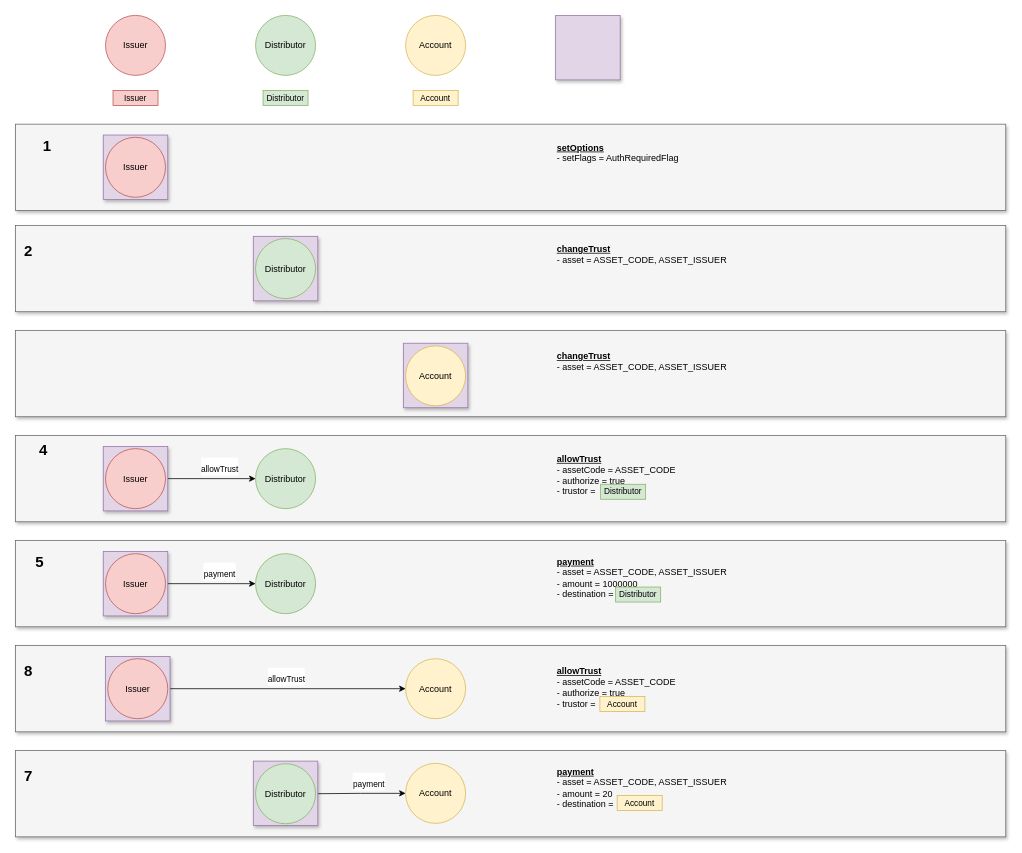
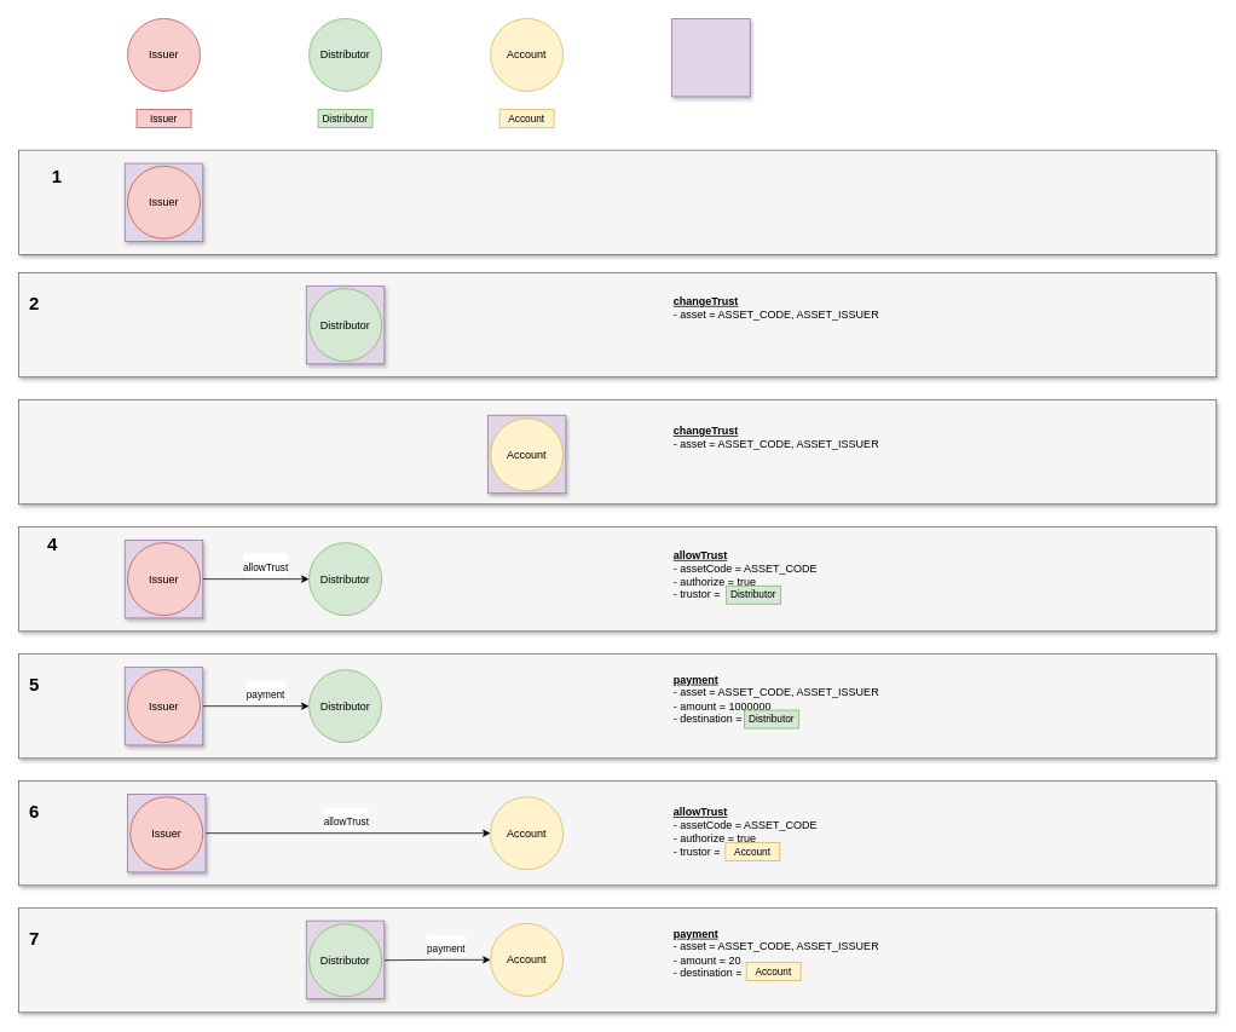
- <mxCell id="6" value="&lt;b&gt;&lt;u&gt;setOptions&lt;/u&gt;&lt;/b&gt;&lt;br&gt;- setFlags = AuthRequiredFlag" style="text;html=1;strokeColor=none;fillColor=none;align=left;verticalAlign=top;whiteSpace=wrap;rounded=0;" vertex="1" parent="1"><mxGeometry x="740" y="182.5" width="590" height="87.5" as="geometry" /></mxCell>
- <mxCell id="25" value="&lt;b&gt;&lt;font style=&quot;font-size: 20px&quot;&gt;5&lt;/font&gt;&lt;/b&gt;" style="text;html=1;strokeColor=none;fillColor=none;align=left;verticalAlign=middle;whiteSpace=wrap;rounded=0;shadow=1;" vertex="1" parent="1"><mxGeometry x="45" y="732.5" width="60" height="30" as="geometry" /></mxCell>
+ <mxCell id="25" value="&lt;b&gt;&lt;font style=&quot;font-size: 20px&quot;&gt;5&lt;/font&gt;&lt;/b&gt;" style="text;html=1;strokeColor=none;fillColor=none;align=left;verticalAlign=middle;whiteSpace=wrap;rounded=0;shadow=1;" vertex="1" parent="1"><mxGeometry x="30" y="737.5" width="60" height="30" as="geometry" /></mxCell>
- <mxCell id="42" value="&lt;b&gt;&lt;font style=&quot;font-size: 20px&quot;&gt;8&lt;/font&gt;&lt;/b&gt;" style="text;html=1;strokeColor=none;fillColor=none;align=left;verticalAlign=middle;whiteSpace=wrap;rounded=0;shadow=1;" vertex="1" parent="1"><mxGeometry x="30" y="877.5" width="60" height="30" as="geometry" /></mxCell>
+ <mxCell id="42" value="&lt;b&gt;&lt;font style=&quot;font-size: 20px&quot;&gt;6&lt;/font&gt;&lt;/b&gt;" style="text;html=1;strokeColor=none;fillColor=none;align=left;verticalAlign=middle;whiteSpace=wrap;rounded=0;shadow=1;" vertex="1" parent="1"><mxGeometry x="30" y="877.5" width="60" height="30" as="geometry" /></mxCell>
